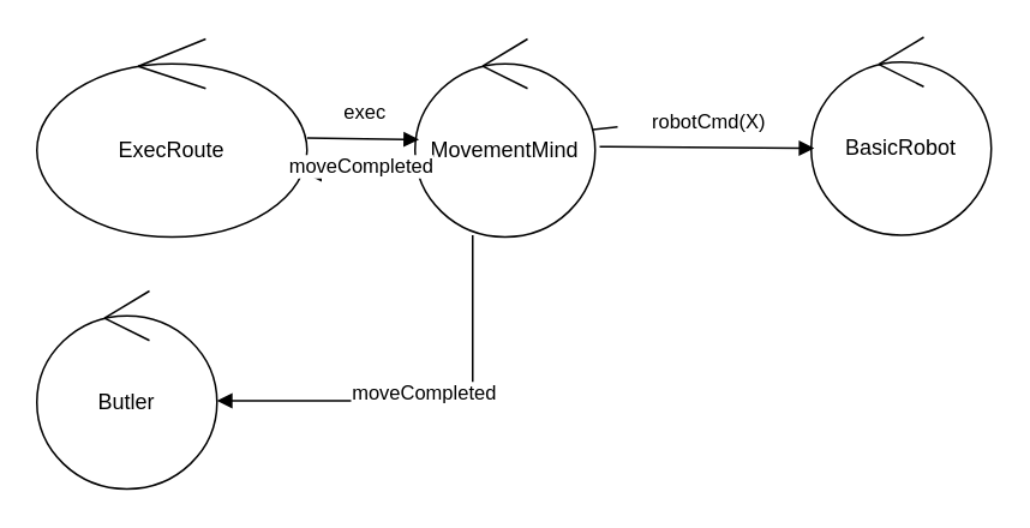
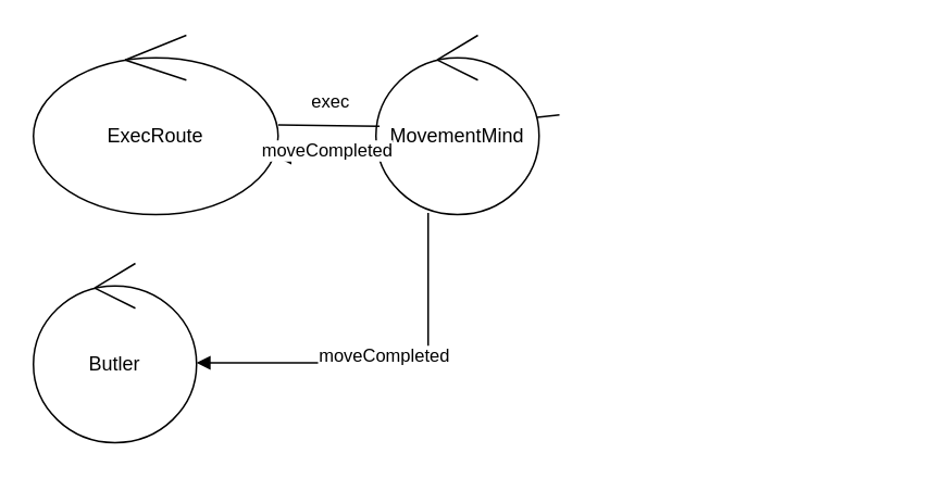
- <mxCell id="6" value="BasicRobot" style="ellipse;shape=umlControl;whiteSpace=wrap;html=1;" vertex="1" parent="1"><mxGeometry x="450" y="20" width="100" height="110" as="geometry" /></mxCell>
- <mxCell id="5" value="exec" style="html=1;verticalAlign=bottom;endArrow=block;entryX=0.022;entryY=0.508;entryDx=0;entryDy=0;entryPerimeter=0;" edge="1" parent="1" target="4" source="3"><mxGeometry x="0.015" y="5" width="80" relative="1" as="geometry"><mxPoint x="120" y="81" as="sourcePoint" /><mxPoint x="230" y="76" as="targetPoint" /><mxPoint as="offset" /><Array as="points" /></mxGeometry></mxCell>
+ <mxCell id="5" value="exec" style="html=1;verticalAlign=bottom;endArrow=none;entryX=0.022;entryY=0.508;entryDx=0;entryDy=0;entryPerimeter=0;" edge="1" parent="1" target="4" source="3"><mxGeometry x="0.015" y="5" width="80" relative="1" as="geometry"><mxPoint x="120" y="81" as="sourcePoint" /><mxPoint x="230" y="76" as="targetPoint" /><mxPoint as="offset" /><Array as="points" /></mxGeometry></mxCell>
- <mxCell id="7" value="robotCmd(X)" style="html=1;verticalAlign=bottom;endArrow=block;entryX=0.017;entryY=0.561;entryDx=0;entryDy=0;entryPerimeter=0;exitX=1.025;exitY=0.544;exitDx=0;exitDy=0;exitPerimeter=0;" edge="1" parent="1" source="4" target="6"><mxGeometry x="0.015" y="5" width="80" relative="1" as="geometry"><mxPoint x="130" y="91" as="sourcePoint" /><mxPoint x="240.8" y="90.84" as="targetPoint" /><mxPoint as="offset" /><Array as="points" /></mxGeometry></mxCell>
